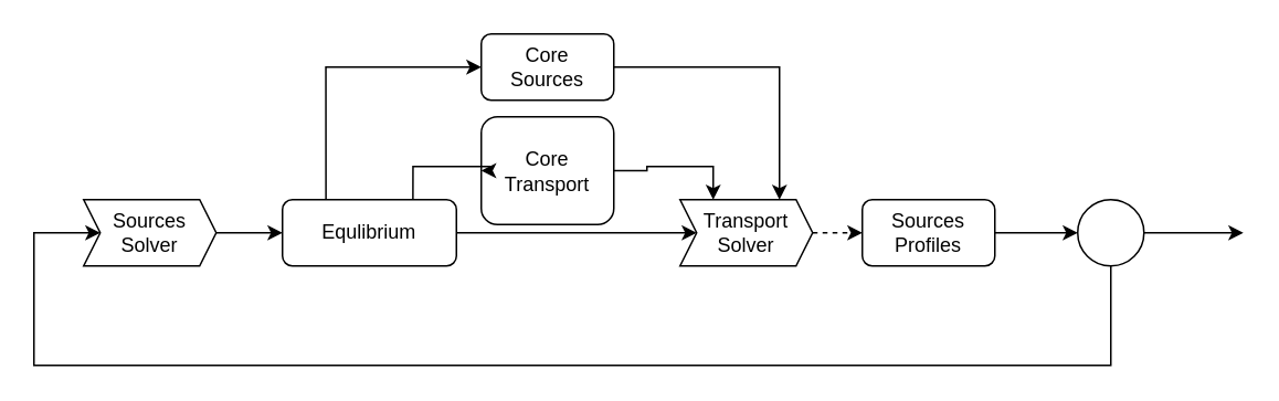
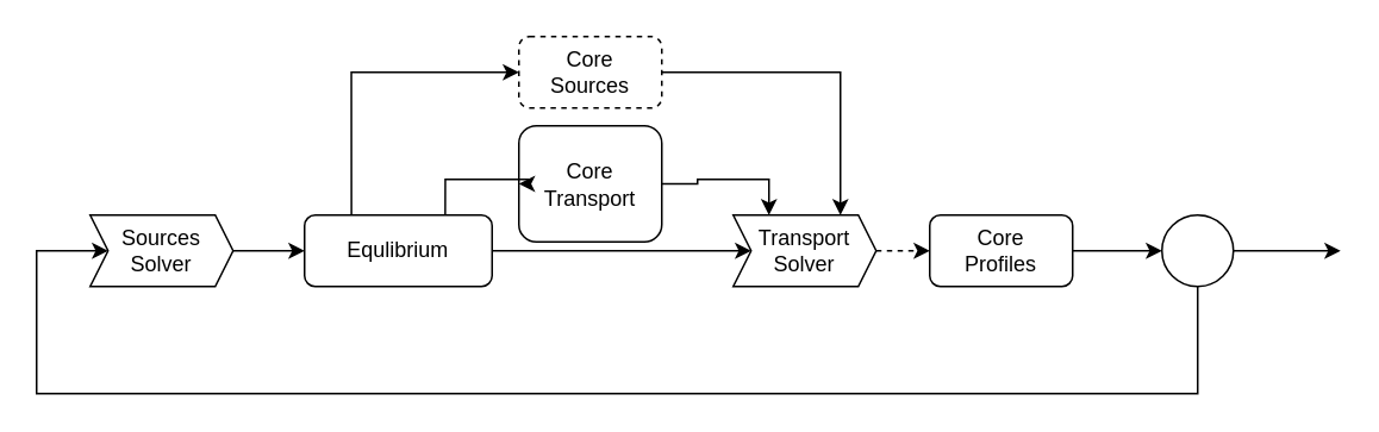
- <mxCell id="7" value="Core &lt;br&gt;Sources" style="rounded=1;whiteSpace=wrap;html=1;fontFamily=Helvetica;fontSize=12;fontColor=#000000;align=center;strokeColor=#000000;fillColor=none;" vertex="1" parent="1"><mxGeometry x="290" y="20" width="80" height="40" as="geometry" /></mxCell>
+ <mxCell id="7" value="Core &lt;br&gt;Sources" style="rounded=1;whiteSpace=wrap;html=1;fontFamily=Helvetica;fontSize=12;fontColor=#000000;align=center;strokeColor=#000000;fillColor=none;dashed=1;" vertex="1" parent="1"><mxGeometry x="290" y="20" width="80" height="40" as="geometry" /></mxCell>
- <mxCell id="15" value="Sources &lt;br&gt;Profiles" style="rounded=1;whiteSpace=wrap;html=1;fontFamily=Helvetica;fontSize=12;fontColor=#000000;align=center;strokeColor=#000000;fillColor=none;" vertex="1" parent="1"><mxGeometry x="520" y="120" width="80" height="40" as="geometry" /></mxCell>
+ <mxCell id="15" value="Core &lt;br&gt;Profiles" style="rounded=1;whiteSpace=wrap;html=1;fontFamily=Helvetica;fontSize=12;fontColor=#000000;align=center;strokeColor=#000000;fillColor=none;" vertex="1" parent="1"><mxGeometry x="520" y="120" width="80" height="40" as="geometry" /></mxCell>
